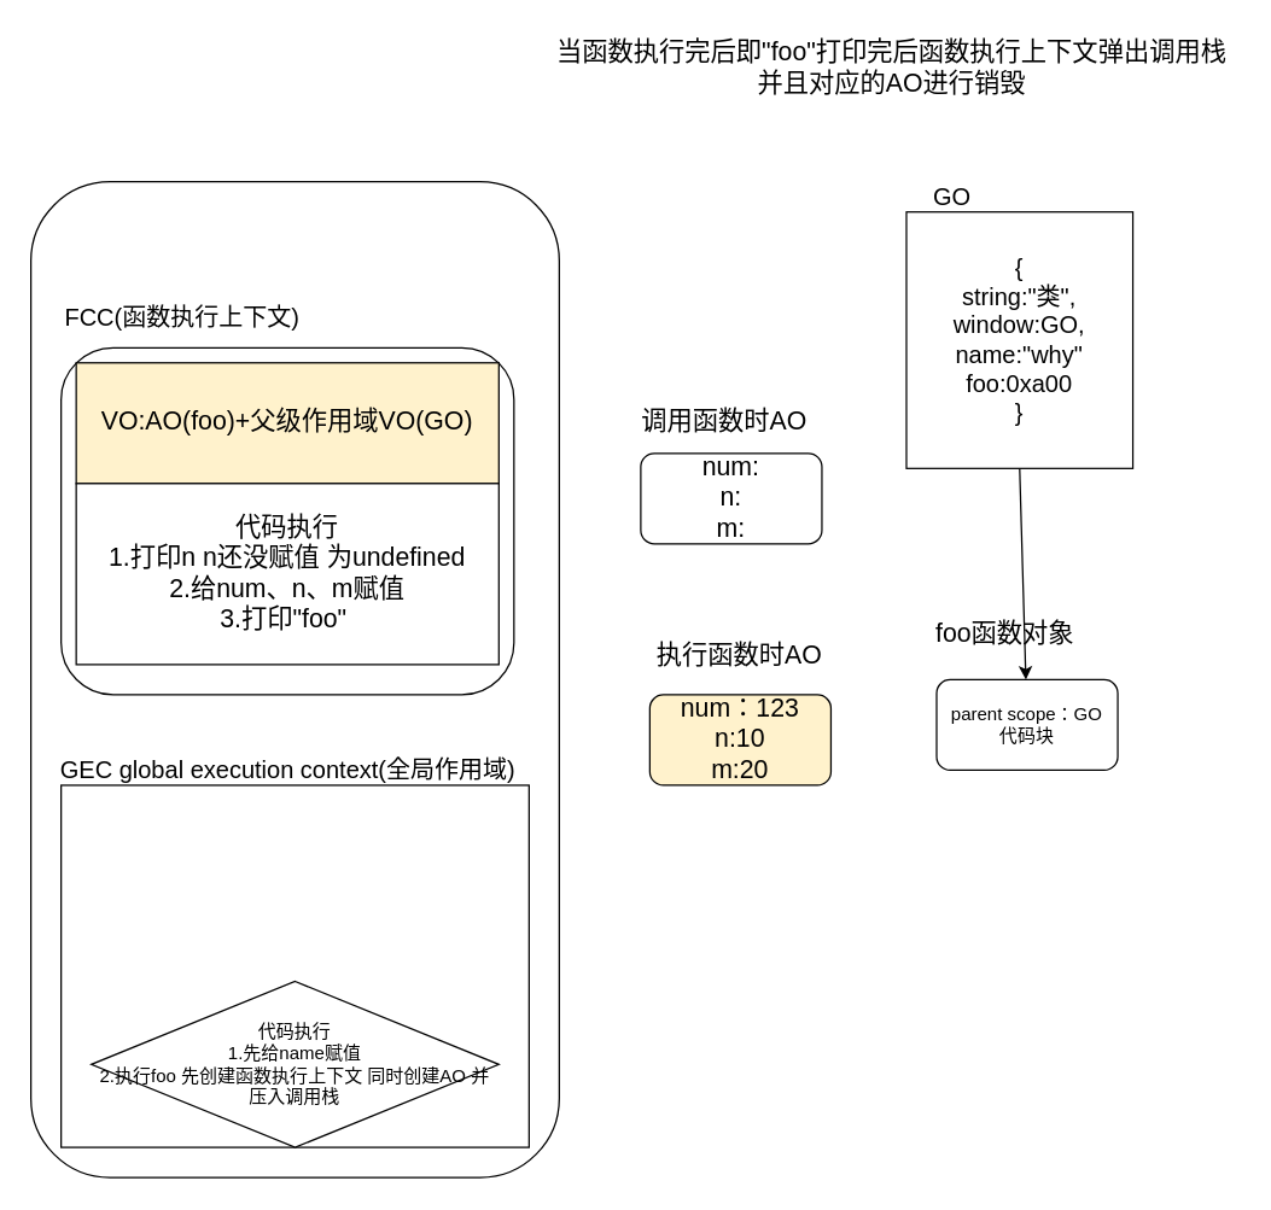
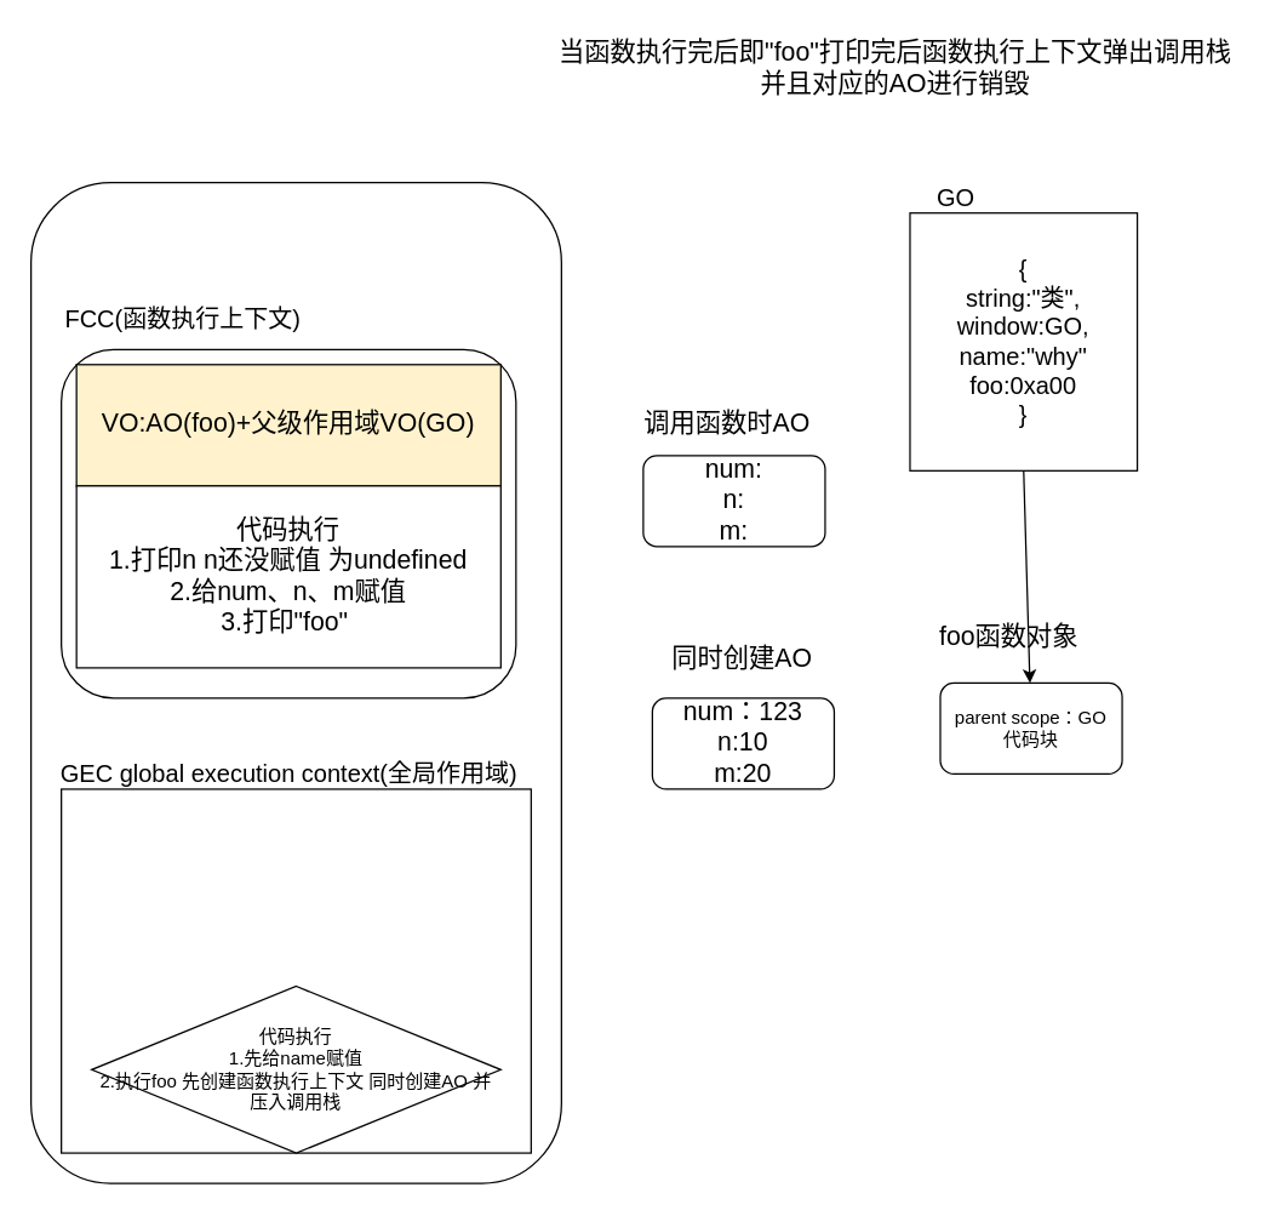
- <mxCell id="18" value="执行函数时AO" style="text;html=1;align=center;verticalAlign=middle;resizable=0;points=[];autosize=1;strokeColor=none;fillColor=none;fontSize=17;" vertex="1" parent="1"><mxGeometry x="424" y="420" width="130" height="30" as="geometry" /></mxCell>
+ <mxCell id="18" value="同时创建AO" style="text;html=1;align=center;verticalAlign=middle;resizable=0;points=[];autosize=1;strokeColor=none;fillColor=none;fontSize=17;" vertex="1" parent="1"><mxGeometry x="424" y="420" width="130" height="30" as="geometry" /></mxCell>
- <mxCell id="17" value="num：123&lt;br&gt;n:10&lt;br&gt;m:20" style="rounded=1;whiteSpace=wrap;html=1;fontSize=17;fillColor=#fff2cc;" vertex="1" parent="1"><mxGeometry x="430" y="460" width="120" height="60" as="geometry" /></mxCell>
+ <mxCell id="17" value="num：123&lt;br&gt;n:10&lt;br&gt;m:20" style="rounded=1;whiteSpace=wrap;html=1;fontSize=17;" vertex="1" parent="1"><mxGeometry x="430" y="460" width="120" height="60" as="geometry" /></mxCell>
